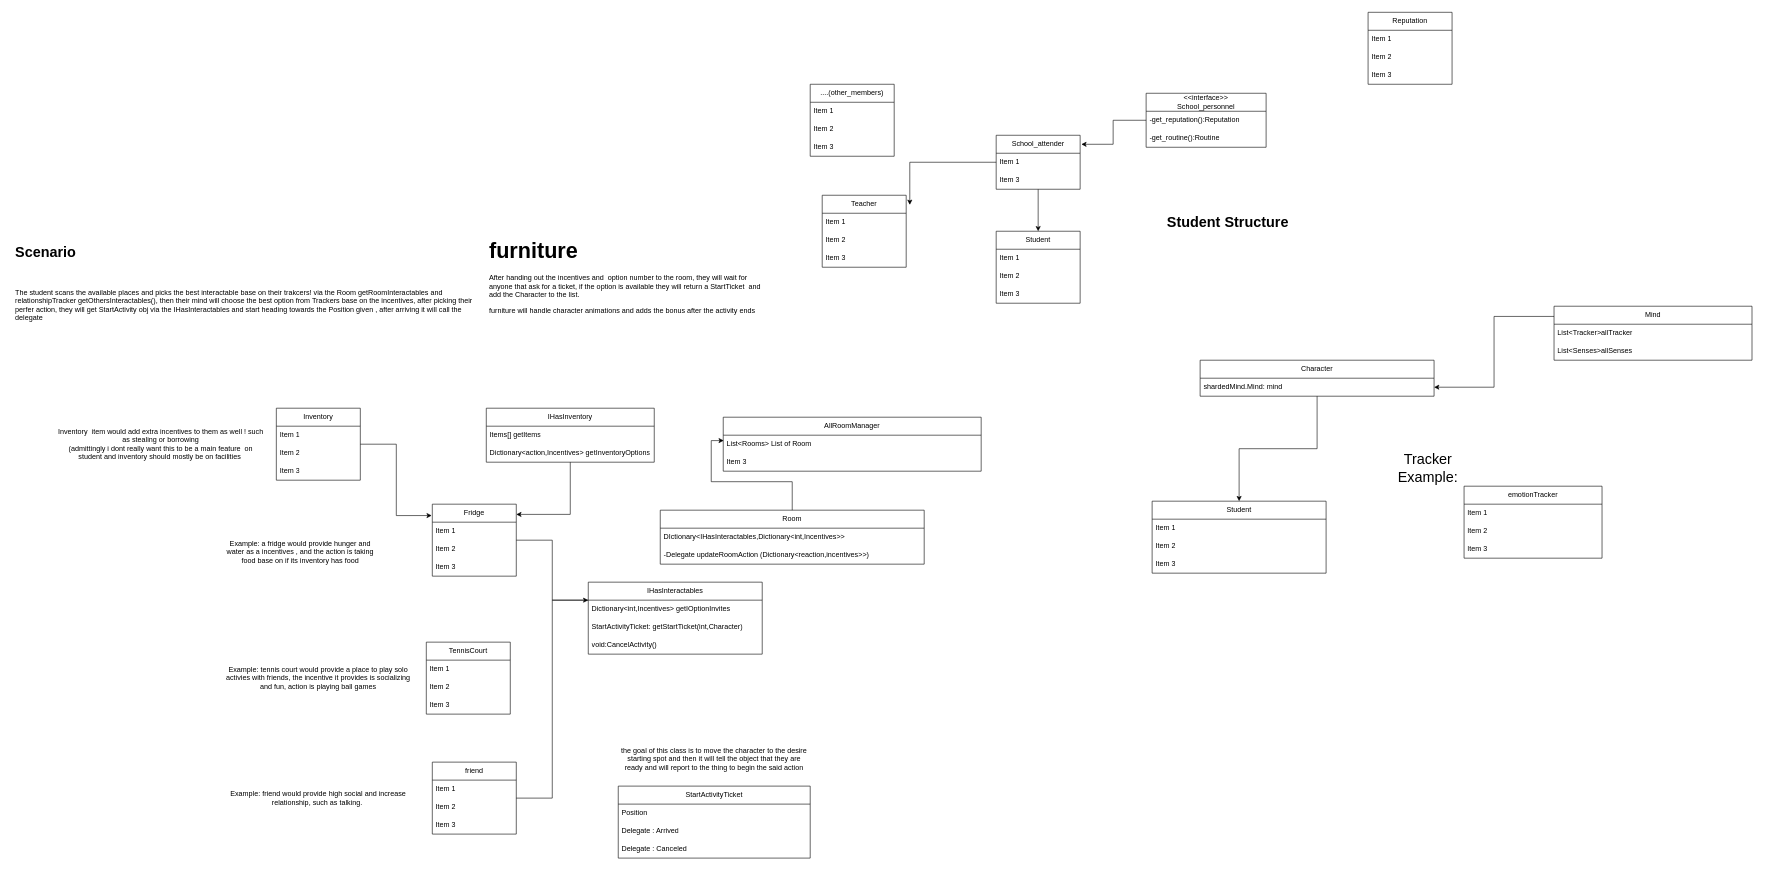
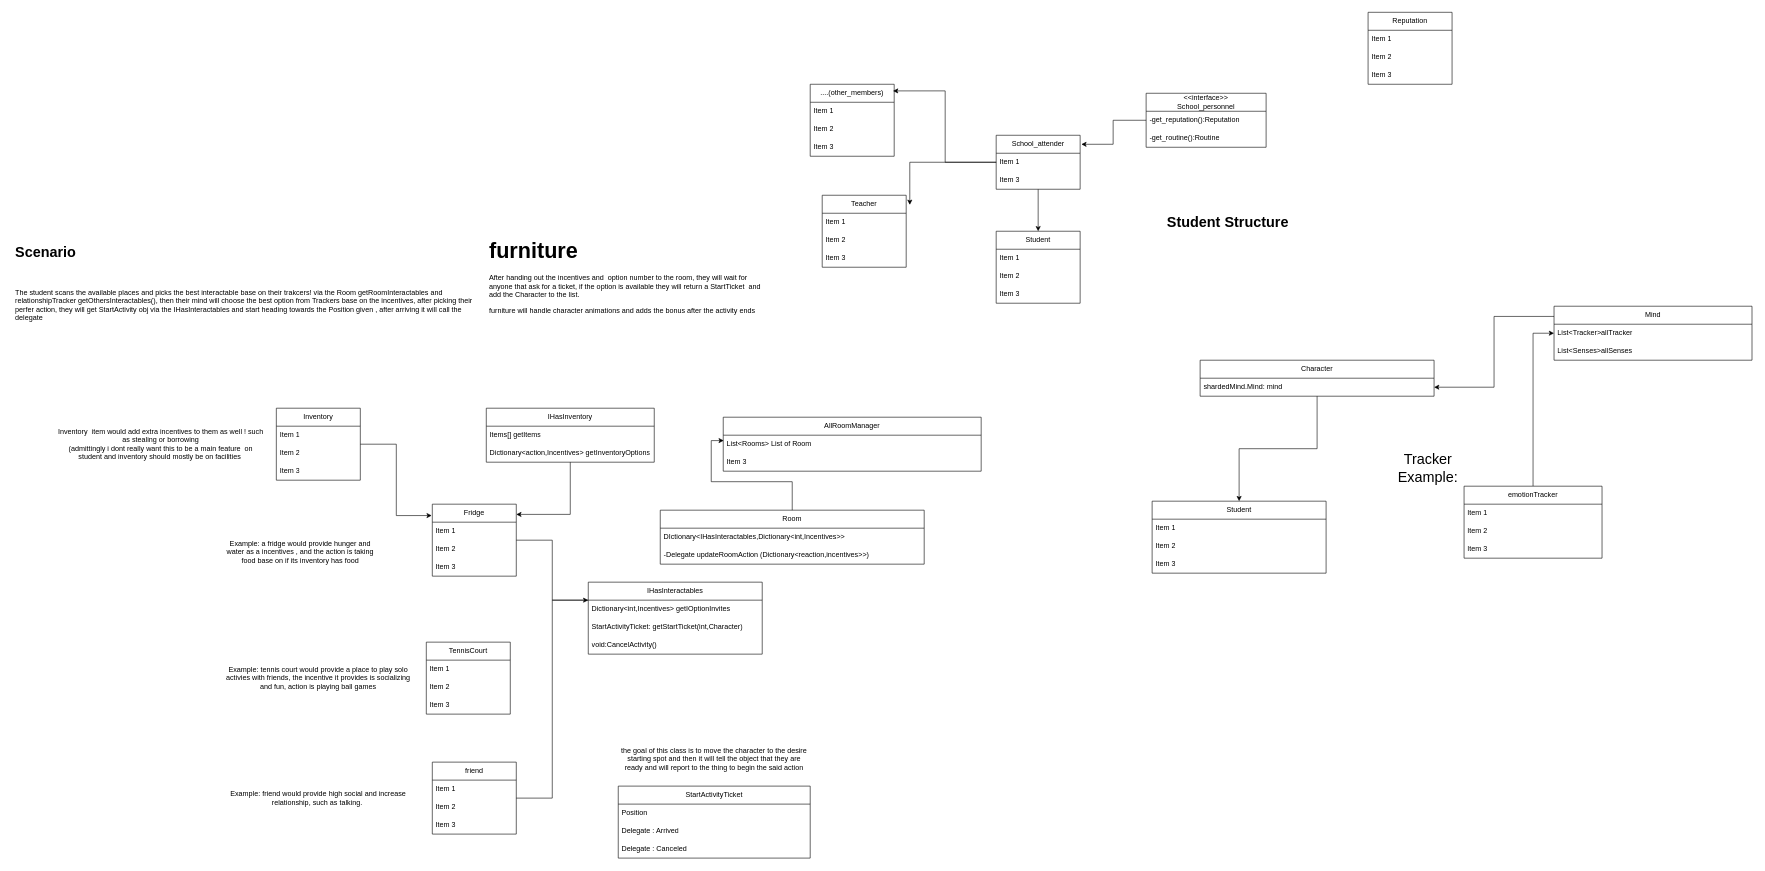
+ <mxCell id="22" style="edgeStyle=orthogonalEdgeStyle;rounded=0;orthogonalLoop=1;jettySize=auto;html=1;entryX=0.986;entryY=0.092;entryDx=0;entryDy=0;entryPerimeter=0;" parent="1" source="10" target="18" edge="1"><mxGeometry relative="1" as="geometry" /></mxCell>
+ <mxCell id="85" style="edgeStyle=orthogonalEdgeStyle;rounded=0;orthogonalLoop=1;jettySize=auto;html=1;entryX=0;entryY=0.5;entryDx=0;entryDy=0;" edge="1" parent="1" source="86" target="82"><mxGeometry relative="1" as="geometry" /></mxCell>
